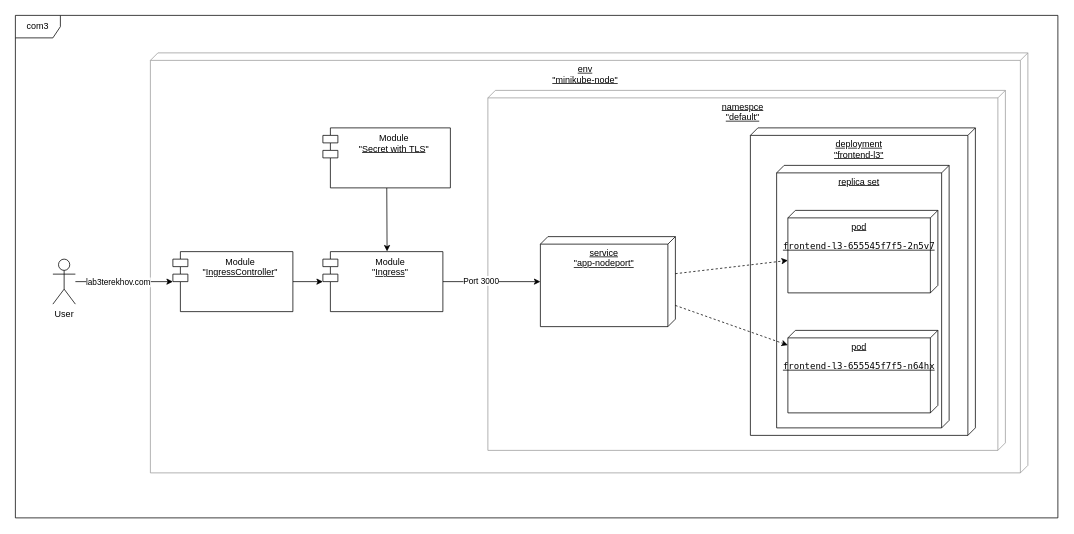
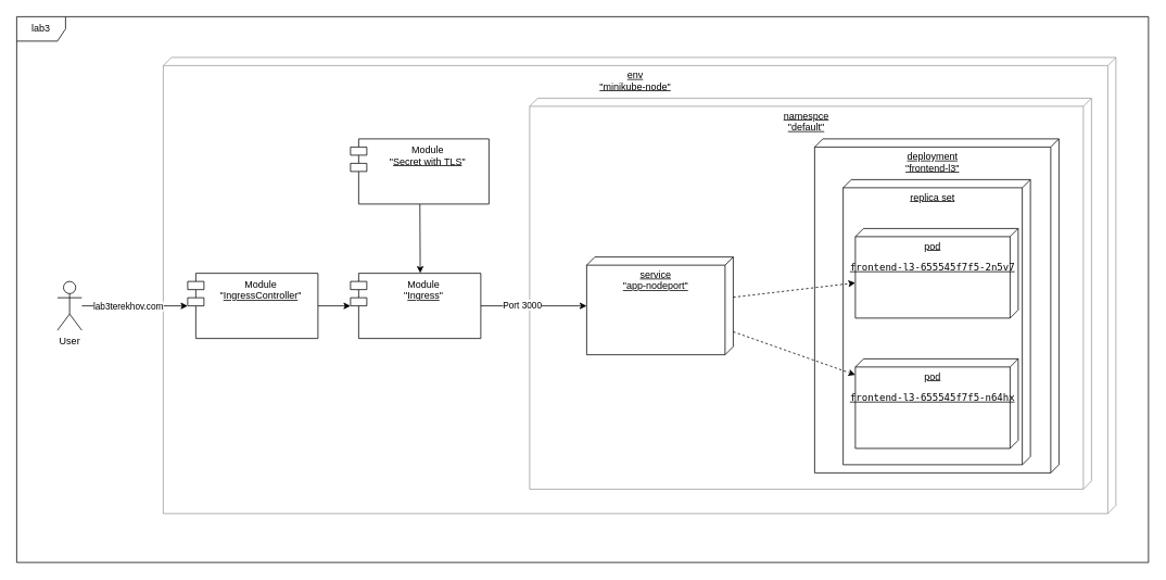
- <mxCell id="18" value="com3" style="shape=umlFrame;whiteSpace=wrap;html=1;pointerEvents=0;" vertex="1" parent="1"><mxGeometry x="20" y="20" width="1390" height="670" as="geometry" /></mxCell>
+ <mxCell id="18" value="lab3" style="shape=umlFrame;whiteSpace=wrap;html=1;pointerEvents=0;" vertex="1" parent="1"><mxGeometry x="20" y="20" width="1390" height="670" as="geometry" /></mxCell>
